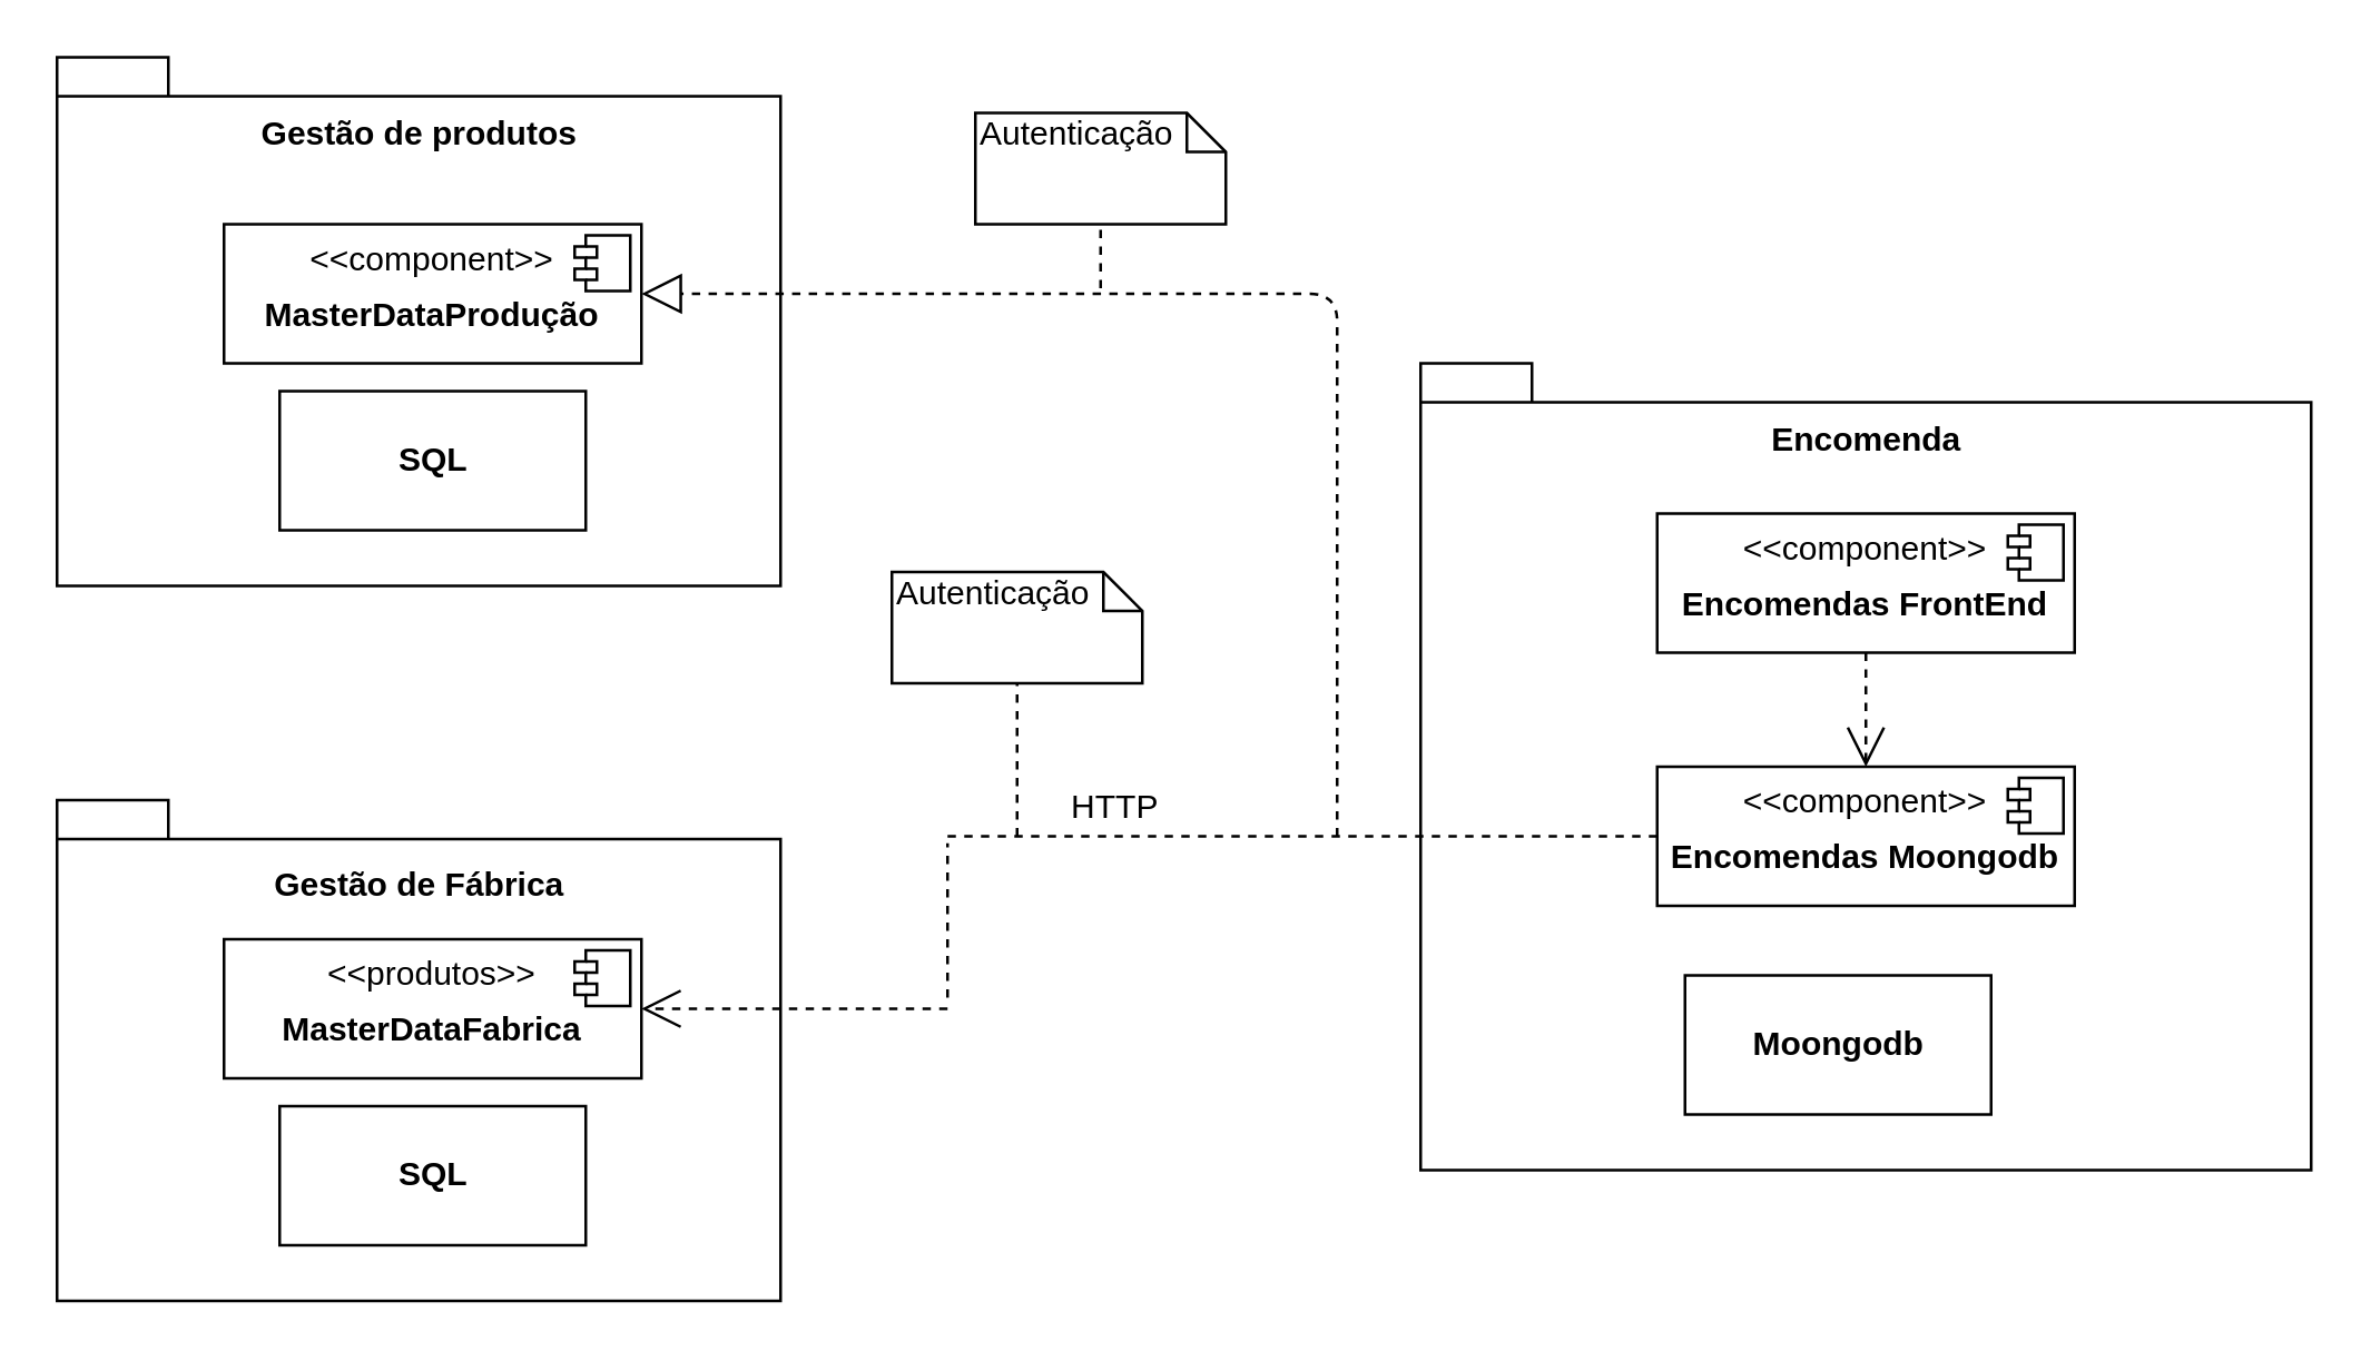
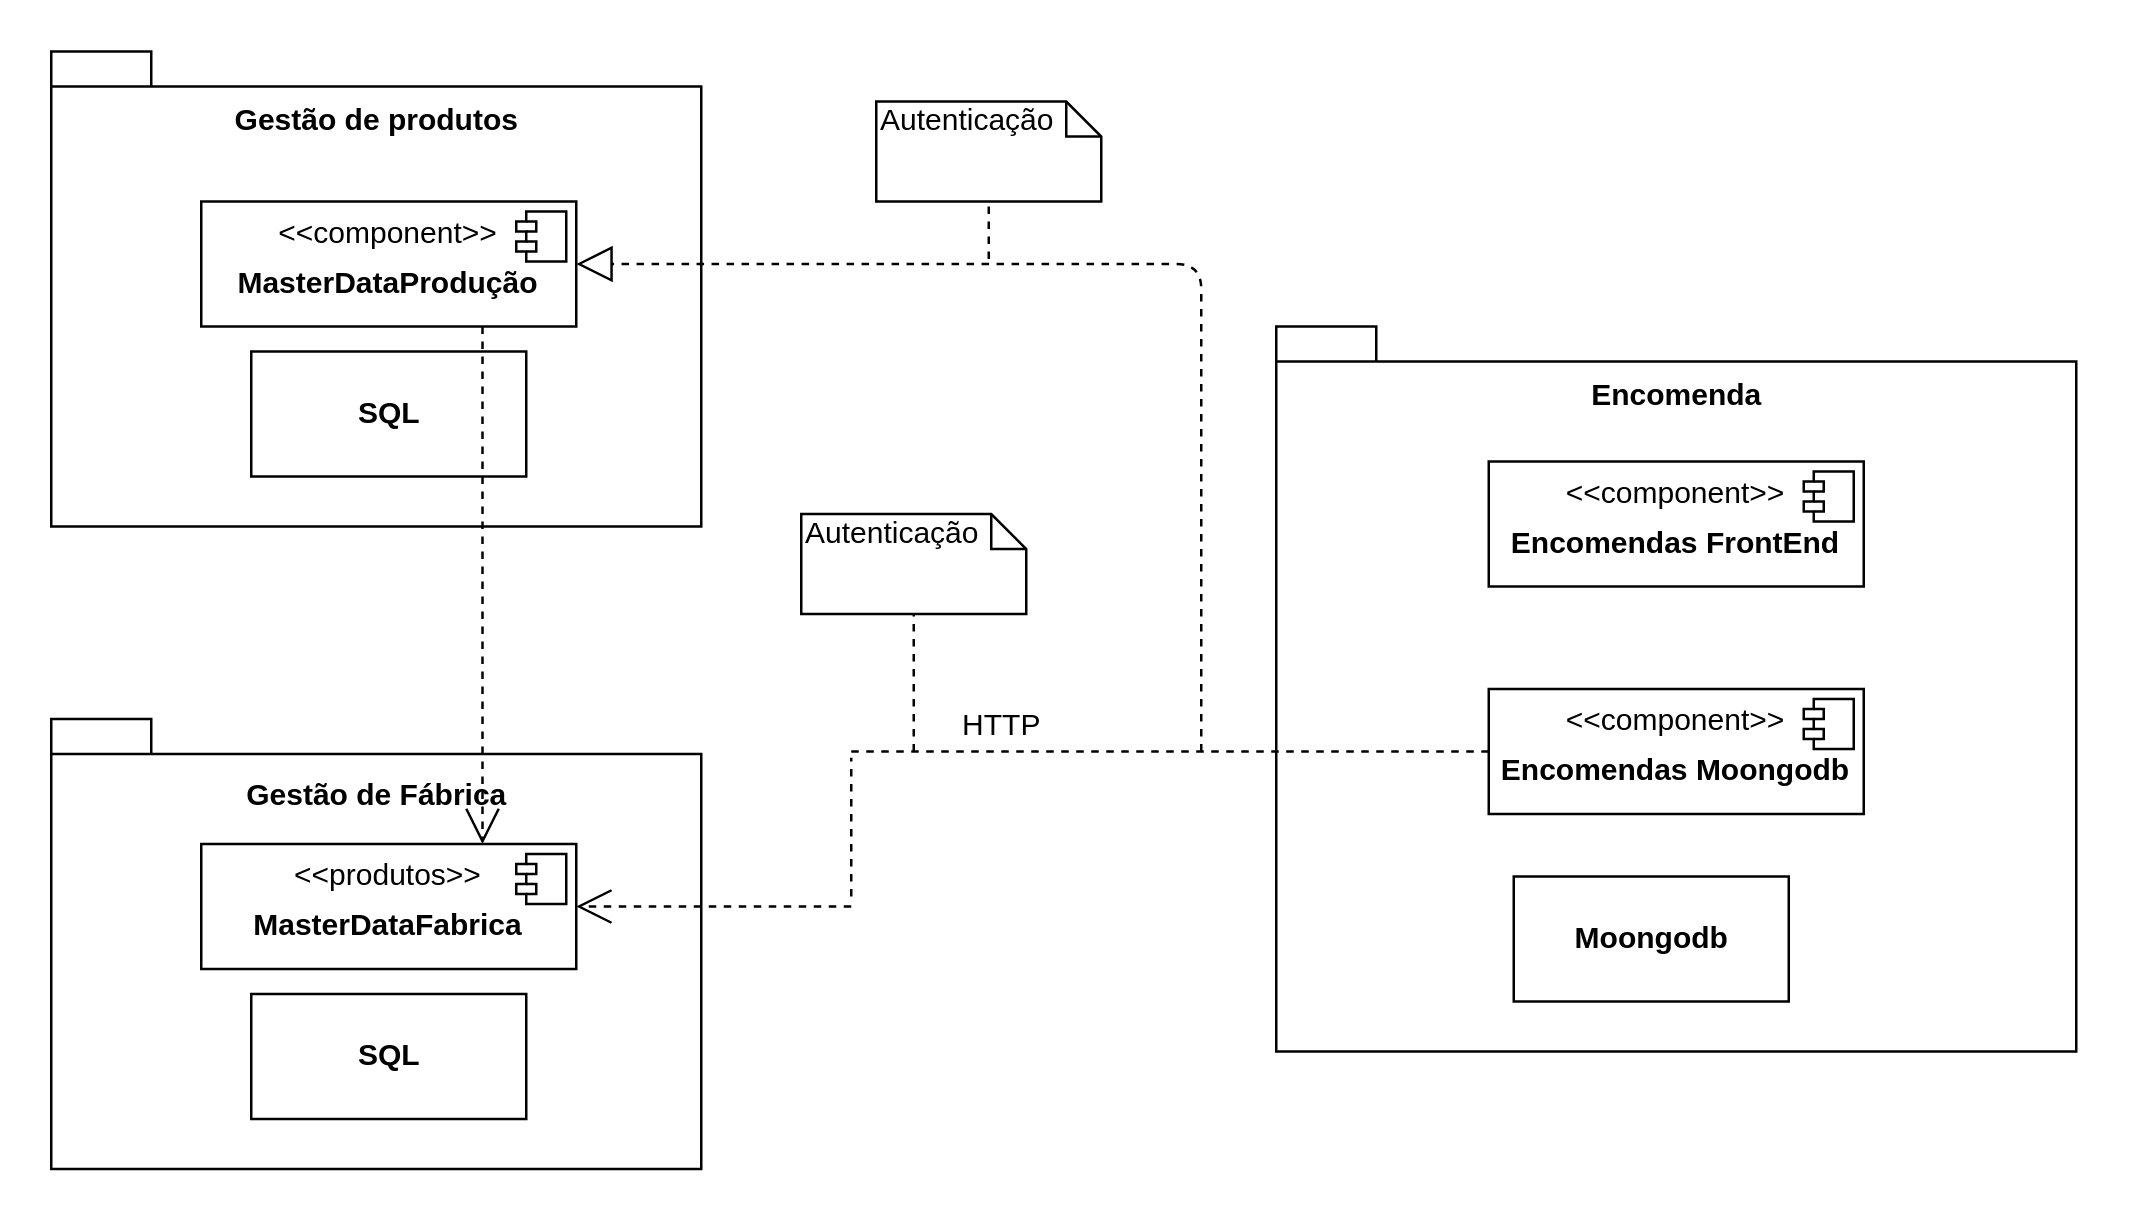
+ <mxCell id="11" value="" style="endArrow=open;endSize=12;dashed=1;html=1;exitX=0.75;exitY=1;exitDx=0;exitDy=0;entryX=0.75;entryY=0;entryDx=0;entryDy=0;" edge="1" parent="1" source="5" target="8"><mxGeometry width="160" relative="1" as="geometry"><mxPoint x="10" y="470" as="sourcePoint" /><mxPoint x="170" y="470" as="targetPoint" /></mxGeometry></mxCell>
- <mxCell id="26" value="" style="endArrow=open;endSize=12;dashed=1;html=1;entryX=0.5;entryY=0;entryDx=0;entryDy=0;exitX=0.5;exitY=1;exitDx=0;exitDy=0;" edge="1" parent="1" source="15" target="18"><mxGeometry width="160" relative="1" as="geometry"><mxPoint x="520" y="376.5" as="sourcePoint" /><mxPoint x="410" y="376.5" as="targetPoint" /><Array as="points" /></mxGeometry></mxCell>
